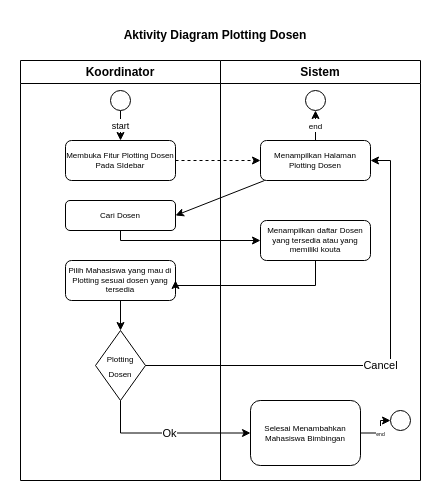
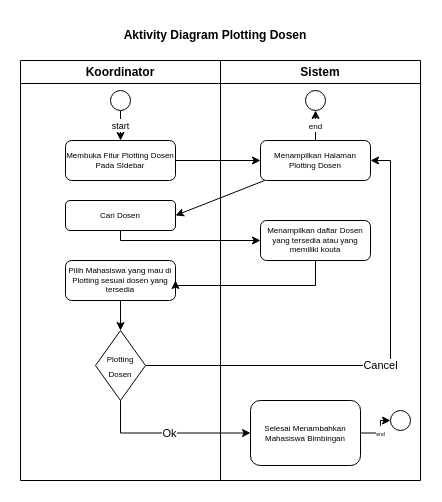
- <mxCell id="19" style="rounded=0;orthogonalLoop=1;jettySize=auto;html=1;entryX=0;entryY=0.5;entryDx=0;entryDy=0;dashed=1;" edge="1" parent="1" source="5" target="12"><mxGeometry relative="1" as="geometry" /></mxCell>
+ <mxCell id="19" style="rounded=0;orthogonalLoop=1;jettySize=auto;html=1;entryX=0;entryY=0.5;entryDx=0;entryDy=0;" edge="1" parent="1" source="5" target="12"><mxGeometry relative="1" as="geometry" /></mxCell>
